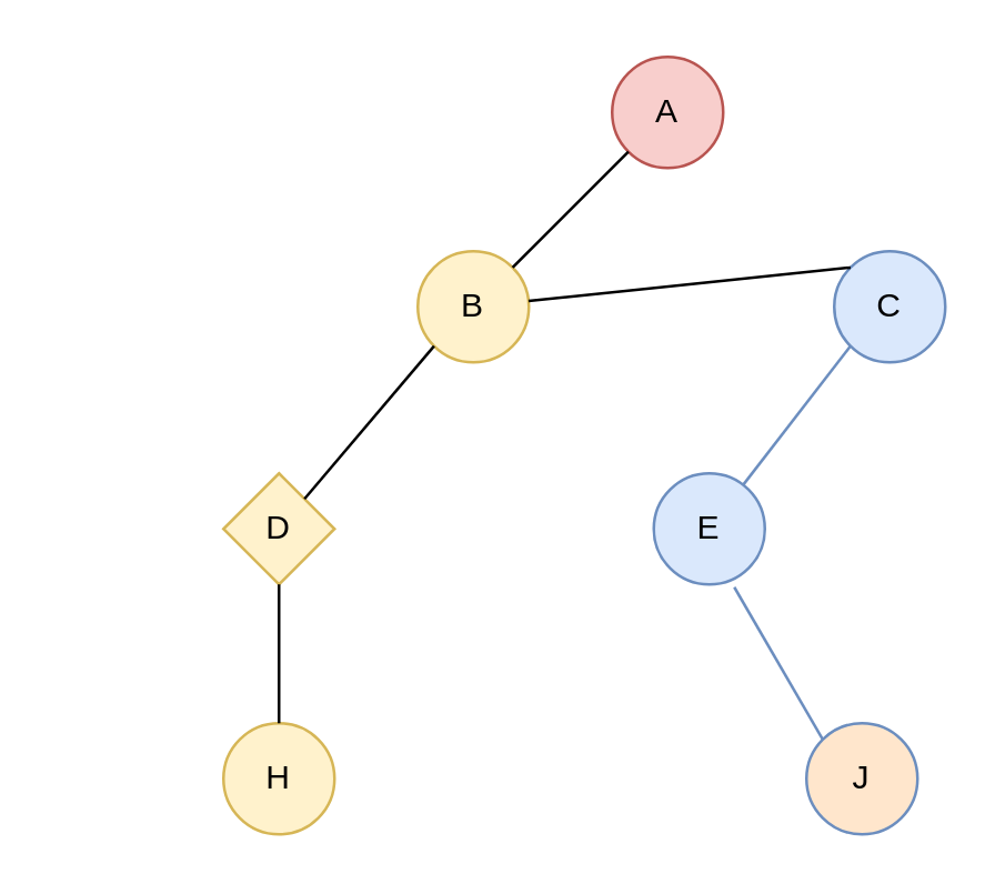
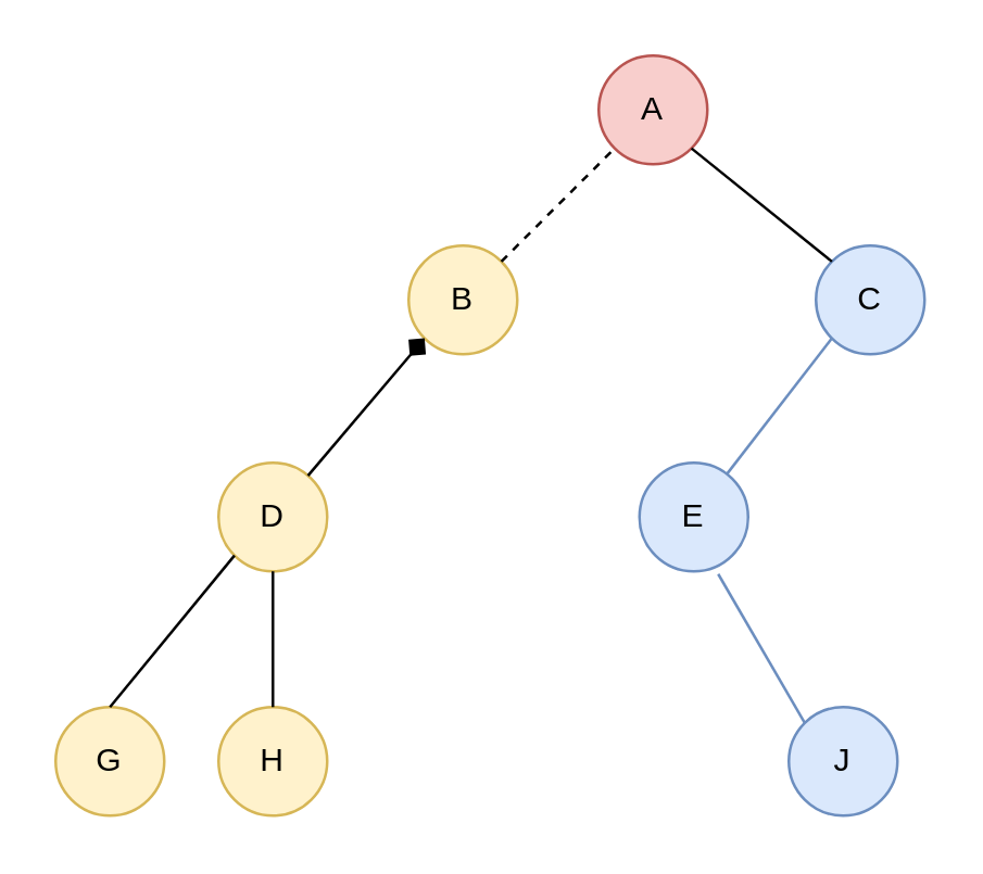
- <mxCell id="10" value="" style="endArrow=none;html=1;entryX=0;entryY=1;entryDx=0;entryDy=0;exitX=1;exitY=0;exitDx=0;exitDy=0;" edge="1" parent="1" source="3" target="2"><mxGeometry width="50" height="50" relative="1" as="geometry"><mxPoint x="190" y="90" as="sourcePoint" /><mxPoint x="230" y="50" as="targetPoint" /></mxGeometry></mxCell>
+ <mxCell id="10" value="" style="endArrow=none;html=1;entryX=0;entryY=1;entryDx=0;entryDy=0;exitX=1;exitY=0;exitDx=0;exitDy=0;dashed=1;" edge="1" parent="1" source="3" target="2"><mxGeometry width="50" height="50" relative="1" as="geometry"><mxPoint x="190" y="90" as="sourcePoint" /><mxPoint x="230" y="50" as="targetPoint" /></mxGeometry></mxCell>
- <mxCell id="14" value="" style="endArrow=none;html=1;exitX=0;exitY=0;exitDx=0;exitDy=0;" edge="1" parent="1" source="4" target="3"><mxGeometry width="50" height="50" relative="1" as="geometry"><mxPoint x="260" y="102" as="sourcePoint" /><mxPoint x="302" y="60" as="targetPoint" /></mxGeometry></mxCell>
+ <mxCell id="14" value="" style="endArrow=none;html=1;entryX=1;entryY=1;entryDx=0;entryDy=0;exitX=0;exitY=0;exitDx=0;exitDy=0;" edge="1" parent="1" source="4" target="2"><mxGeometry width="50" height="50" relative="1" as="geometry"><mxPoint x="260" y="102" as="sourcePoint" /><mxPoint x="302" y="60" as="targetPoint" /></mxGeometry></mxCell>
- <mxCell id="11" value="" style="endArrow=none;html=1;entryX=0;entryY=1;entryDx=0;entryDy=0;" edge="1" parent="1" source="5" target="3"><mxGeometry width="50" height="50" relative="1" as="geometry"><mxPoint x="108" y="170" as="sourcePoint" /><mxPoint x="150" y="128" as="targetPoint" /></mxGeometry></mxCell>
+ <mxCell id="11" value="" style="endArrow=diamond;html=1;entryX=0;entryY=1;entryDx=0;entryDy=0;" edge="1" parent="1" source="5" target="3"><mxGeometry width="50" height="50" relative="1" as="geometry"><mxPoint x="108" y="170" as="sourcePoint" /><mxPoint x="150" y="128" as="targetPoint" /></mxGeometry></mxCell>
- <mxCell id="5" value="D" style="rhombus;whiteSpace=wrap;html=1;aspect=fixed;fillColor=#fff2cc;strokeColor=#d6b656;" vertex="1" parent="1"><mxGeometry x="80" y="170" width="40" height="40" as="geometry" /></mxCell>
+ <mxCell id="5" value="D" style="ellipse;whiteSpace=wrap;html=1;aspect=fixed;fillColor=#fff2cc;strokeColor=#d6b656;" vertex="1" parent="1"><mxGeometry x="80" y="170" width="40" height="40" as="geometry" /></mxCell>
+ <mxCell id="12" value="" style="endArrow=none;html=1;entryX=0;entryY=1;entryDx=0;entryDy=0;exitX=0.5;exitY=0;exitDx=0;exitDy=0;" edge="1" parent="1" source="7" target="5"><mxGeometry width="50" height="50" relative="1" as="geometry"><mxPoint x="40" y="252" as="sourcePoint" /><mxPoint x="82" y="210" as="targetPoint" /></mxGeometry></mxCell>
+ <mxCell id="7" value="G" style="ellipse;whiteSpace=wrap;html=1;aspect=fixed;fillColor=#fff2cc;strokeColor=#d6b656;" vertex="1" parent="1"><mxGeometry x="20" y="260" width="40" height="40" as="geometry" /></mxCell>
- <mxCell id="9" value="J" style="ellipse;whiteSpace=wrap;html=1;aspect=fixed;fillColor=#ffe6cc;strokeColor=#6c8ebf;" vertex="1" parent="1"><mxGeometry x="290" y="260" width="40" height="40" as="geometry" /></mxCell>
+ <mxCell id="9" value="J" style="ellipse;whiteSpace=wrap;html=1;aspect=fixed;fillColor=#dae8fc;strokeColor=#6c8ebf;" vertex="1" parent="1"><mxGeometry x="290" y="260" width="40" height="40" as="geometry" /></mxCell>
